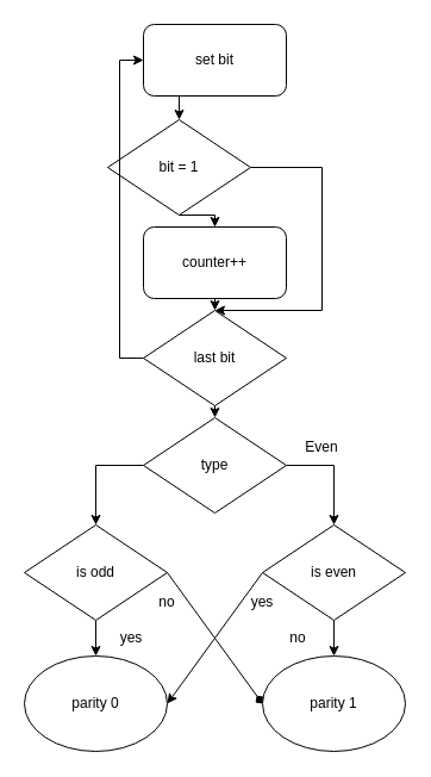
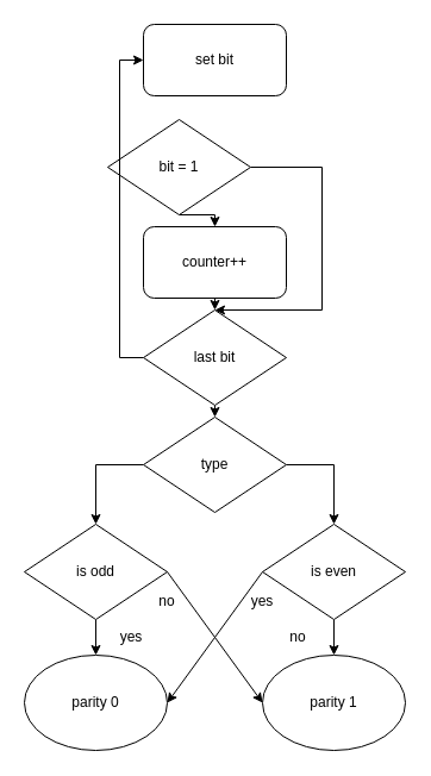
- <mxCell id="2" style="edgeStyle=orthogonalEdgeStyle;rounded=0;orthogonalLoop=1;jettySize=auto;html=1;exitX=0.5;exitY=1;exitDx=0;exitDy=0;entryX=0.5;entryY=0;entryDx=0;entryDy=0;" edge="1" parent="1" source="3" target="6"><mxGeometry relative="1" as="geometry" /></mxCell>
- <mxCell id="21" value="Even" style="text;html=1;strokeColor=none;fillColor=none;align=center;verticalAlign=middle;whiteSpace=wrap;rounded=0;" vertex="1" parent="1"><mxGeometry x="240" y="360" width="60" height="30" as="geometry" /></mxCell>
- <mxCell id="16" style="rounded=0;orthogonalLoop=1;jettySize=auto;html=1;exitX=1;exitY=0.5;exitDx=0;exitDy=0;entryX=0;entryY=0.5;entryDx=0;entryDy=0;endArrow=diamond;" edge="1" parent="1" source="17" target="23"><mxGeometry relative="1" as="geometry" /></mxCell>
+ <mxCell id="16" style="rounded=0;orthogonalLoop=1;jettySize=auto;html=1;exitX=1;exitY=0.5;exitDx=0;exitDy=0;entryX=0;entryY=0.5;entryDx=0;entryDy=0;" edge="1" parent="1" source="17" target="23"><mxGeometry relative="1" as="geometry" /></mxCell>
